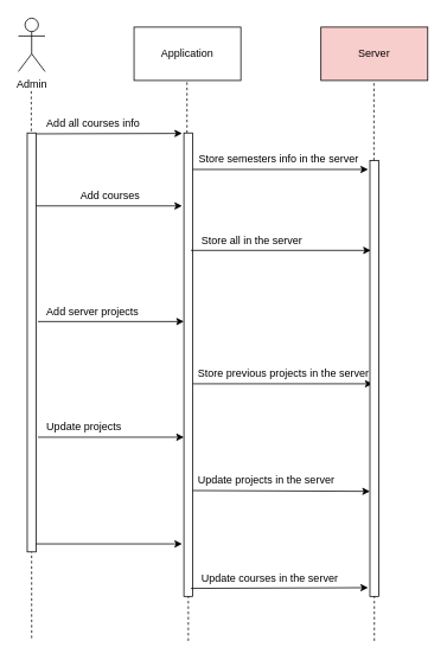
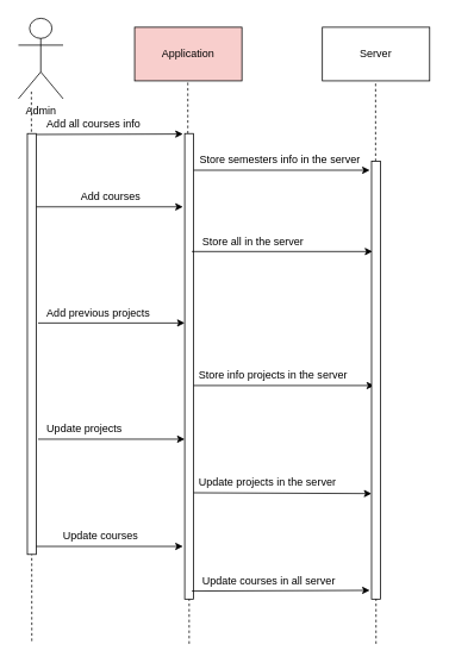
- <mxCell id="2" value="Admin" style="shape=umlActor;verticalLabelPosition=bottom;labelBackgroundColor=#ffffff;verticalAlign=top;html=1;outlineConnect=0;" parent="1" vertex="1"><mxGeometry x="20" y="20" width="30" height="60" as="geometry" /></mxCell>
+ <mxCell id="2" value="Admin" style="shape=umlActor;verticalLabelPosition=bottom;labelBackgroundColor=#ffffff;verticalAlign=top;html=1;outlineConnect=0;" parent="1" vertex="1"><mxGeometry x="20" y="20" width="50" height="90" as="geometry" /></mxCell>
- <mxCell id="3" value="&lt;br&gt;&lt;div&gt;Application&lt;/div&gt;&lt;div&gt;&lt;br&gt;&lt;/div&gt;" style="rounded=0;whiteSpace=wrap;html=1;" parent="1" vertex="1"><mxGeometry x="150" y="30" width="120" height="60" as="geometry" /></mxCell>
+ <mxCell id="3" value="&lt;br&gt;&lt;div&gt;Application&lt;/div&gt;&lt;div&gt;&lt;br&gt;&lt;/div&gt;" style="rounded=0;whiteSpace=wrap;html=1;fillColor=#f8cecc;" parent="1" vertex="1"><mxGeometry x="150" y="30" width="120" height="60" as="geometry" /></mxCell>
- <mxCell id="4" value="Server" style="rounded=0;whiteSpace=wrap;html=1;fillColor=#f8cecc;" parent="1" vertex="1"><mxGeometry x="360" y="30" width="120" height="60" as="geometry" /></mxCell>
+ <mxCell id="4" value="Server" style="rounded=0;whiteSpace=wrap;html=1;" parent="1" vertex="1"><mxGeometry x="360" y="30" width="120" height="60" as="geometry" /></mxCell>
- <mxCell id="20" value="Add server projects" style="text;html=1;resizable=0;points=[];autosize=1;align=left;verticalAlign=top;spacingTop=-4;" vertex="1" parent="1"><mxGeometry x="50" y="340" width="130" height="20" as="geometry" /></mxCell>
+ <mxCell id="20" value="Add previous projects" style="text;html=1;resizable=0;points=[];autosize=1;align=left;verticalAlign=top;spacingTop=-4;" vertex="1" parent="1"><mxGeometry x="50" y="340" width="130" height="20" as="geometry" /></mxCell>
- <mxCell id="22" value="Store previous projects in the server" style="text;html=1;resizable=0;points=[];autosize=1;align=left;verticalAlign=top;spacingTop=-4;" vertex="1" parent="1"><mxGeometry x="220" y="410" width="200" height="20" as="geometry" /></mxCell>
+ <mxCell id="22" value="Store info projects in the server" style="text;html=1;resizable=0;points=[];autosize=1;align=left;verticalAlign=top;spacingTop=-4;" vertex="1" parent="1"><mxGeometry x="220" y="410" width="200" height="20" as="geometry" /></mxCell>
+ <mxCell id="28" value="Update courses" style="text;html=1;resizable=0;points=[];autosize=1;align=left;verticalAlign=top;spacingTop=-4;" vertex="1" parent="1"><mxGeometry x="68" y="590" width="100" height="20" as="geometry" /></mxCell>
- <mxCell id="30" value="Update courses in the server" style="text;html=1;resizable=0;points=[];autosize=1;align=left;verticalAlign=top;spacingTop=-4;" vertex="1" parent="1"><mxGeometry x="224" y="640" width="170" height="20" as="geometry" /></mxCell>
+ <mxCell id="30" value="Update courses in all server" style="text;html=1;resizable=0;points=[];autosize=1;align=left;verticalAlign=top;spacingTop=-4;" vertex="1" parent="1"><mxGeometry x="224" y="640" width="170" height="20" as="geometry" /></mxCell>
